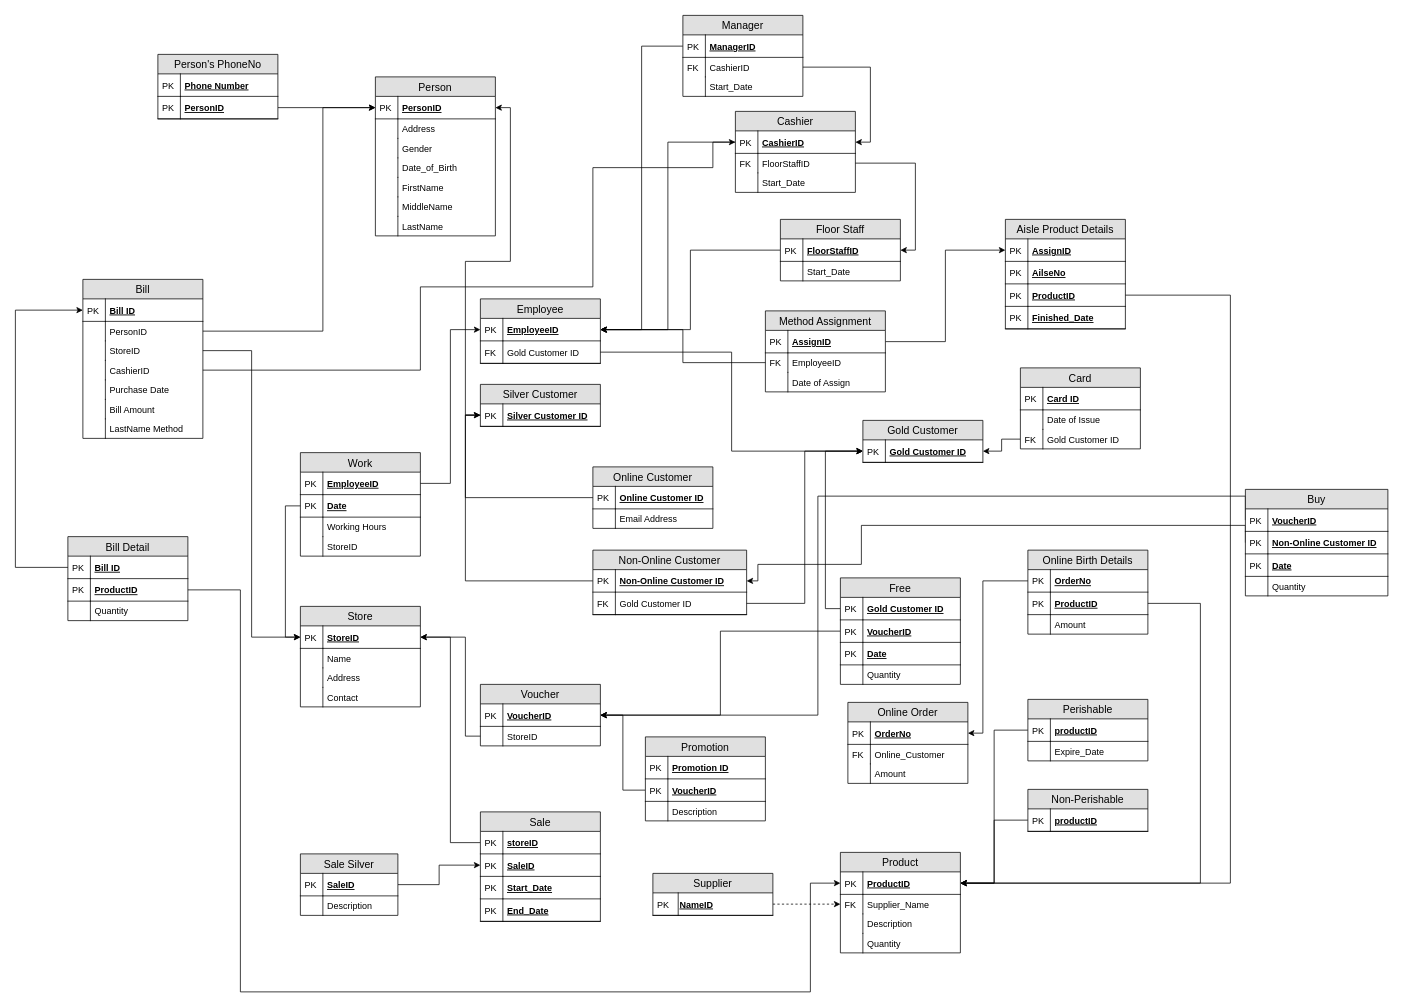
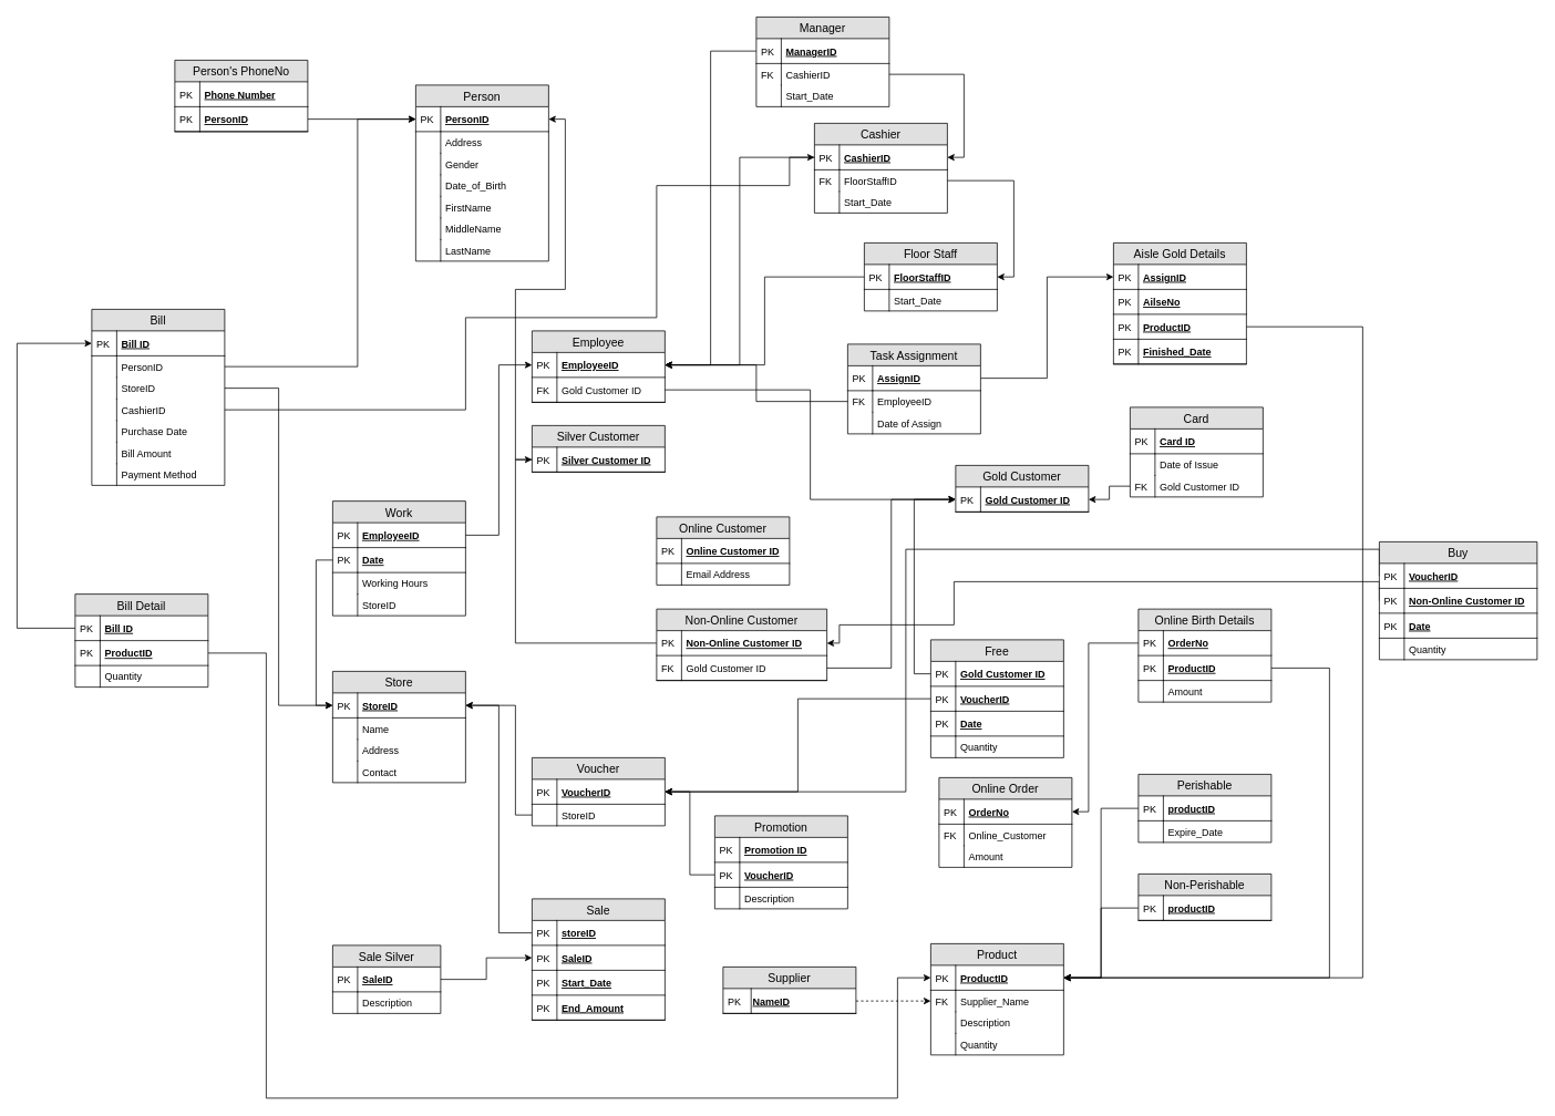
- <mxCell id="212" value="Aisle Product Details" style="swimlane;fontStyle=0;childLayout=stackLayout;horizontal=1;startSize=26;fillColor=#e0e0e0;horizontalStack=0;resizeParent=1;resizeParentMax=0;resizeLast=0;collapsible=1;marginBottom=0;swimlaneFillColor=#ffffff;align=center;fontSize=14;" parent="1" vertex="1"><mxGeometry x="1340" y="292" width="160" height="146" as="geometry"><mxRectangle x="-300" y="170" width="60" height="26" as="alternateBounds" /></mxGeometry></mxCell>
+ <mxCell id="212" value="Aisle Gold Details" style="swimlane;fontStyle=0;childLayout=stackLayout;horizontal=1;startSize=26;fillColor=#e0e0e0;horizontalStack=0;resizeParent=1;resizeParentMax=0;resizeLast=0;collapsible=1;marginBottom=0;swimlaneFillColor=#ffffff;align=center;fontSize=14;" parent="1" vertex="1"><mxGeometry x="1340" y="292" width="160" height="146" as="geometry"><mxRectangle x="-300" y="170" width="60" height="26" as="alternateBounds" /></mxGeometry></mxCell>
- <mxCell id="126" value="Method Assignment" style="swimlane;fontStyle=0;childLayout=stackLayout;horizontal=1;startSize=26;fillColor=#e0e0e0;horizontalStack=0;resizeParent=1;resizeParentMax=0;resizeLast=0;collapsible=1;marginBottom=0;swimlaneFillColor=#ffffff;align=center;fontSize=14;" parent="1" vertex="1"><mxGeometry x="1020" y="414" width="160" height="108" as="geometry"><mxRectangle x="-420" y="170" width="70" height="26" as="alternateBounds" /></mxGeometry></mxCell>
+ <mxCell id="126" value="Task Assignment" style="swimlane;fontStyle=0;childLayout=stackLayout;horizontal=1;startSize=26;fillColor=#e0e0e0;horizontalStack=0;resizeParent=1;resizeParentMax=0;resizeLast=0;collapsible=1;marginBottom=0;swimlaneFillColor=#ffffff;align=center;fontSize=14;" parent="1" vertex="1"><mxGeometry x="1020" y="414" width="160" height="108" as="geometry"><mxRectangle x="-420" y="170" width="70" height="26" as="alternateBounds" /></mxGeometry></mxCell>
- <mxCell id="163" value="LastName Method" style="shape=partialRectangle;top=0;left=0;right=0;bottom=0;align=left;verticalAlign=top;fillColor=none;spacingLeft=34;spacingRight=4;overflow=hidden;rotatable=0;points=[[0,0.5],[1,0.5]];portConstraint=eastwest;dropTarget=0;fontSize=12;" parent="150" vertex="1"><mxGeometry y="186" width="160" height="26" as="geometry" /></mxCell>
+ <mxCell id="163" value="Payment Method" style="shape=partialRectangle;top=0;left=0;right=0;bottom=0;align=left;verticalAlign=top;fillColor=none;spacingLeft=34;spacingRight=4;overflow=hidden;rotatable=0;points=[[0,0.5],[1,0.5]];portConstraint=eastwest;dropTarget=0;fontSize=12;" parent="150" vertex="1"><mxGeometry y="186" width="160" height="26" as="geometry" /></mxCell>
- <mxCell id="18" style="edgeStyle=orthogonalEdgeStyle;rounded=0;orthogonalLoop=1;jettySize=auto;html=1;exitX=0;exitY=0.5;exitDx=0;exitDy=0;entryX=0;entryY=0.5;entryDx=0;entryDy=0;" parent="1" source="14" target="10" edge="1"><mxGeometry relative="1" as="geometry" /></mxCell>
- <mxCell id="85" value="End_Date" style="shape=partialRectangle;top=0;left=0;right=0;bottom=1;align=left;verticalAlign=middle;fillColor=none;spacingLeft=34;spacingRight=4;overflow=hidden;rotatable=0;points=[[0,0.5],[1,0.5]];portConstraint=eastwest;dropTarget=0;fontStyle=5;fontSize=12;" vertex="1" parent="78"><mxGeometry y="116" width="160" height="30" as="geometry" /></mxCell>
+ <mxCell id="85" value="End_Amount" style="shape=partialRectangle;top=0;left=0;right=0;bottom=1;align=left;verticalAlign=middle;fillColor=none;spacingLeft=34;spacingRight=4;overflow=hidden;rotatable=0;points=[[0,0.5],[1,0.5]];portConstraint=eastwest;dropTarget=0;fontStyle=5;fontSize=12;" vertex="1" parent="78"><mxGeometry y="116" width="160" height="30" as="geometry" /></mxCell>
